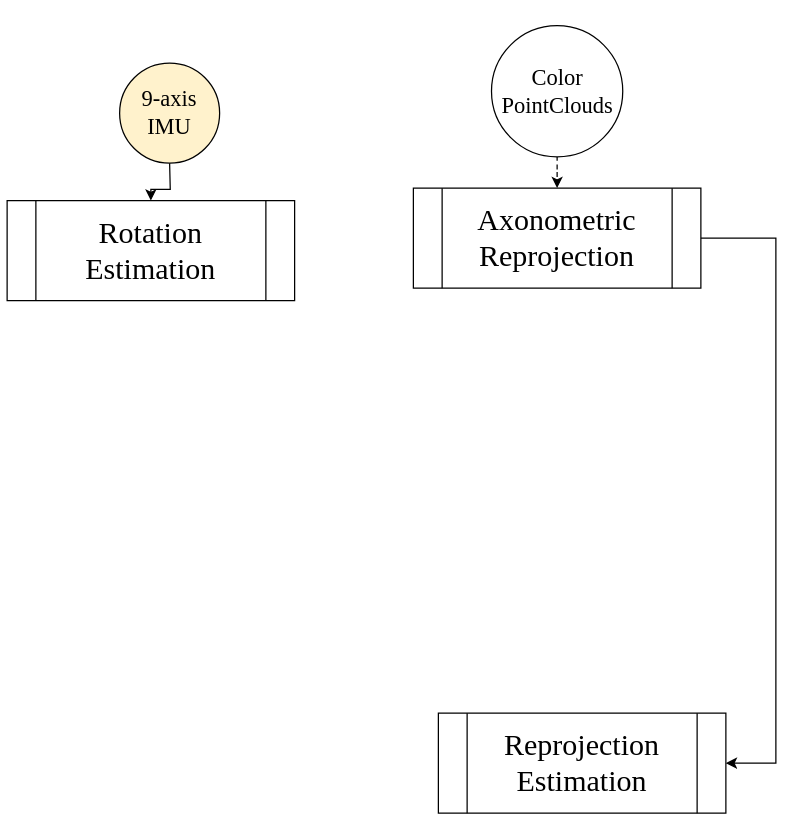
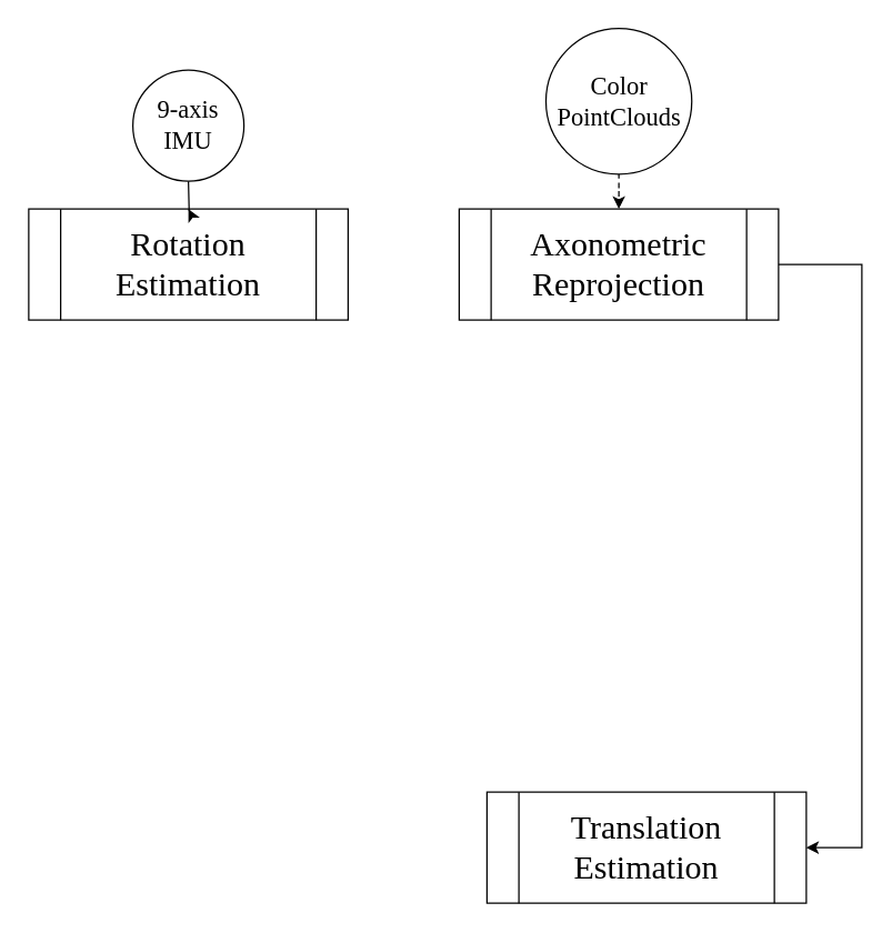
- <mxCell id="5" value="&lt;div&gt;9-axis&lt;/div&gt;&lt;div&gt;IMU&lt;br&gt;&lt;/div&gt;" style="ellipse;whiteSpace=wrap;html=1;aspect=fixed;fontFamily=Times New Roman;fontSize=18;fillColor=#fff2cc;" vertex="1" parent="1"><mxGeometry x="95" y="50" width="80" height="80" as="geometry" /></mxCell>
+ <mxCell id="5" value="&lt;div&gt;9-axis&lt;/div&gt;&lt;div&gt;IMU&lt;br&gt;&lt;/div&gt;" style="ellipse;whiteSpace=wrap;html=1;aspect=fixed;fontFamily=Times New Roman;fontSize=18;" vertex="1" parent="1"><mxGeometry x="95" y="50" width="80" height="80" as="geometry" /></mxCell>
- <mxCell id="2" value="&lt;font style=&quot;font-size: 24px;&quot; face=&quot;Times New Roman&quot;&gt;&lt;font&gt;Rotation Estimation&lt;/font&gt;&lt;br&gt;&lt;/font&gt;" style="shape=process;whiteSpace=wrap;html=1;backgroundOutline=1;" vertex="1" parent="1"><mxGeometry x="5" y="160" width="230" height="80" as="geometry" /></mxCell>
+ <mxCell id="2" value="&lt;font style=&quot;font-size: 24px;&quot; face=&quot;Times New Roman&quot;&gt;&lt;font&gt;Rotation Estimation&lt;/font&gt;&lt;br&gt;&lt;/font&gt;" style="shape=process;whiteSpace=wrap;html=1;backgroundOutline=1;" vertex="1" parent="1"><mxGeometry x="20" y="150" width="230" height="80" as="geometry" /></mxCell>
- <mxCell id="9" value="&lt;div&gt;&lt;font style=&quot;font-size: 24px;&quot; face=&quot;Times New Roman&quot;&gt;Reprojection&lt;/font&gt;&lt;/div&gt;&lt;div&gt;&lt;font style=&quot;font-size: 24px;&quot; face=&quot;Times New Roman&quot;&gt;Estimation&lt;br&gt;&lt;/font&gt;&lt;/div&gt;" style="shape=process;whiteSpace=wrap;html=1;backgroundOutline=1;" vertex="1" parent="1"><mxGeometry x="350" y="570" width="230" height="80" as="geometry" /></mxCell>
+ <mxCell id="9" value="&lt;div&gt;&lt;font style=&quot;font-size: 24px;&quot; face=&quot;Times New Roman&quot;&gt;Translation&lt;/font&gt;&lt;/div&gt;&lt;div&gt;&lt;font style=&quot;font-size: 24px;&quot; face=&quot;Times New Roman&quot;&gt;Estimation&lt;br&gt;&lt;/font&gt;&lt;/div&gt;" style="shape=process;whiteSpace=wrap;html=1;backgroundOutline=1;" vertex="1" parent="1"><mxGeometry x="350" y="570" width="230" height="80" as="geometry" /></mxCell>
